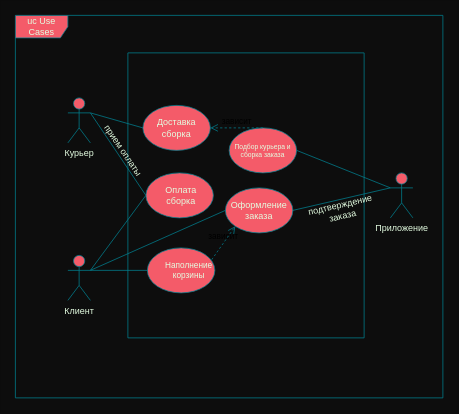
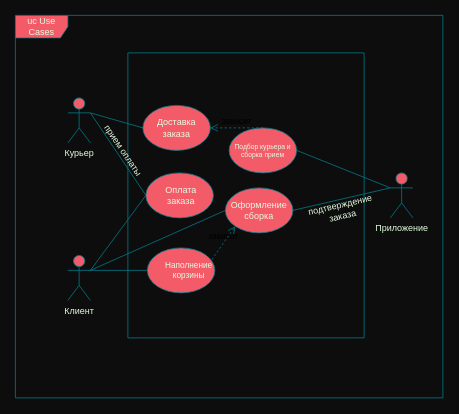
- <mxCell id="14" value="Доставка сборка" style="text;html=1;align=center;verticalAlign=middle;whiteSpace=wrap;rounded=0;labelBackgroundColor=none;fontColor=#E4FDE1;" parent="6" vertex="1"><mxGeometry x="35" y="85" width="60" height="30" as="geometry" /></mxCell>
+ <mxCell id="14" value="Доставка заказа" style="text;html=1;align=center;verticalAlign=middle;whiteSpace=wrap;rounded=0;labelBackgroundColor=none;fontColor=#E4FDE1;" parent="6" vertex="1"><mxGeometry x="35" y="85" width="60" height="30" as="geometry" /></mxCell>
- <mxCell id="8" value="Подбор курьера и сборка заказа" style="text;html=1;align=center;verticalAlign=middle;whiteSpace=wrap;rounded=0;fontSize=9;labelBackgroundColor=none;fontColor=#E4FDE1;" parent="6" vertex="1"><mxGeometry x="130" y="115" width="100" height="30" as="geometry" /></mxCell>
+ <mxCell id="8" value="Подбор курьера и сборка прием" style="text;html=1;align=center;verticalAlign=middle;whiteSpace=wrap;rounded=0;fontSize=9;labelBackgroundColor=none;fontColor=#E4FDE1;" parent="6" vertex="1"><mxGeometry x="130" y="115" width="100" height="30" as="geometry" /></mxCell>
- <mxCell id="16" value="Оплата сборка" style="text;html=1;align=center;verticalAlign=middle;whiteSpace=wrap;rounded=0;labelBackgroundColor=none;fontColor=#E4FDE1;" parent="6" vertex="1"><mxGeometry x="41" y="175" width="60" height="30" as="geometry" /></mxCell>
+ <mxCell id="16" value="Оплата заказа" style="text;html=1;align=center;verticalAlign=middle;whiteSpace=wrap;rounded=0;labelBackgroundColor=none;fontColor=#E4FDE1;" parent="6" vertex="1"><mxGeometry x="41" y="175" width="60" height="30" as="geometry" /></mxCell>
- <mxCell id="10" value="Оформление заказа" style="text;html=1;align=center;verticalAlign=middle;whiteSpace=wrap;rounded=0;labelBackgroundColor=none;fontColor=#E4FDE1;" parent="6" vertex="1"><mxGeometry x="145" y="195" width="60" height="30" as="geometry" /></mxCell>
+ <mxCell id="10" value="Оформление сборка" style="text;html=1;align=center;verticalAlign=middle;whiteSpace=wrap;rounded=0;labelBackgroundColor=none;fontColor=#E4FDE1;" parent="6" vertex="1"><mxGeometry x="145" y="195" width="60" height="30" as="geometry" /></mxCell>
